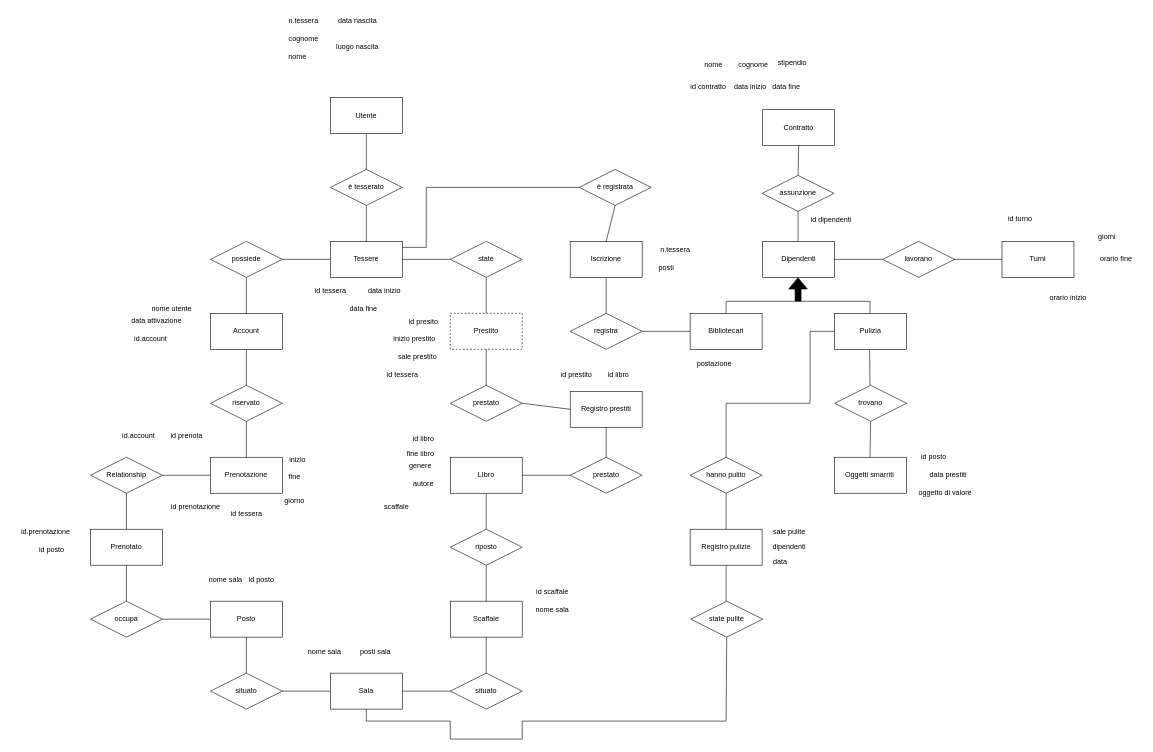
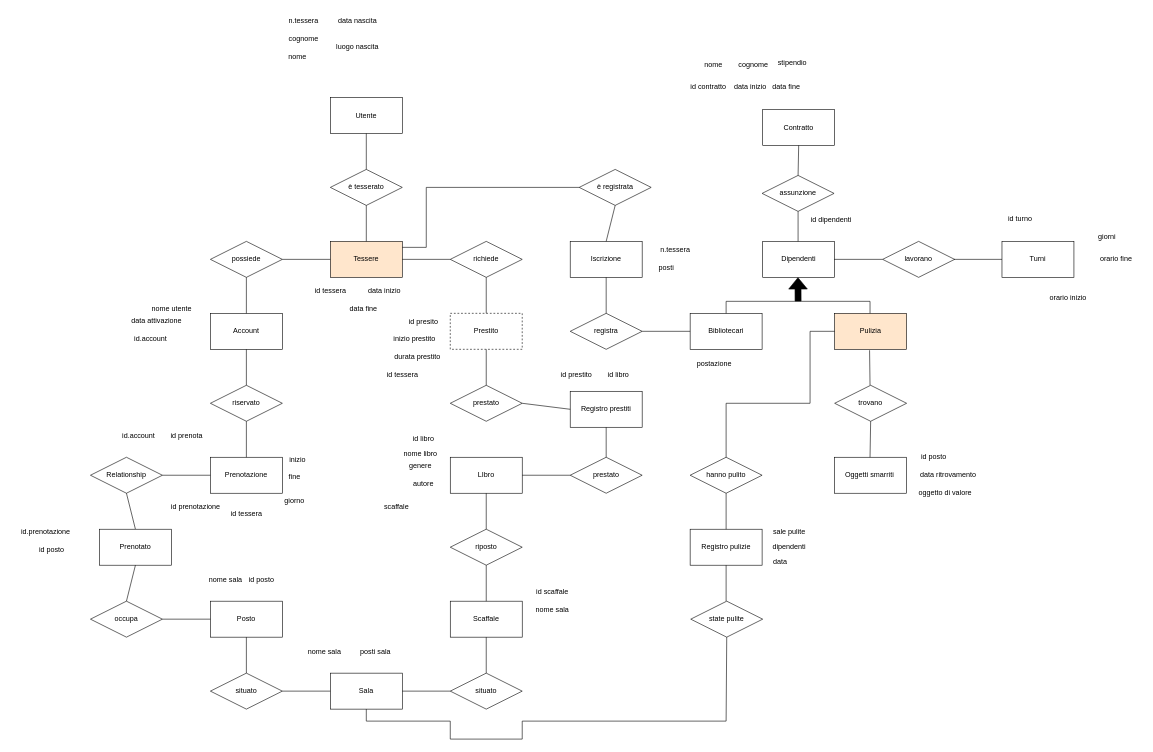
- <mxCell id="3" value="Tessere" style="rounded=0;whiteSpace=wrap;html=1;" parent="1" vertex="1"><mxGeometry x="550" y="402" width="120" height="60" as="geometry" /></mxCell>
+ <mxCell id="3" value="Tessere" style="rounded=0;whiteSpace=wrap;html=1;fillColor=#ffe6cc;" parent="1" vertex="1"><mxGeometry x="550" y="402" width="120" height="60" as="geometry" /></mxCell>
- <mxCell id="20" value="state" style="shape=rhombus;perimeter=rhombusPerimeter;whiteSpace=wrap;html=1;align=center;" parent="1" vertex="1"><mxGeometry x="750" y="402" width="120" height="60" as="geometry" /></mxCell>
+ <mxCell id="20" value="richiede" style="shape=rhombus;perimeter=rhombusPerimeter;whiteSpace=wrap;html=1;align=center;" parent="1" vertex="1"><mxGeometry x="750" y="402" width="120" height="60" as="geometry" /></mxCell>
- <mxCell id="13" value="Pulizia" style="rounded=0;whiteSpace=wrap;html=1;" parent="1" vertex="1"><mxGeometry x="1391" y="522" width="120" height="60" as="geometry" /></mxCell>
+ <mxCell id="13" value="Pulizia" style="rounded=0;whiteSpace=wrap;html=1;fillColor=#ffe6cc;" parent="1" vertex="1"><mxGeometry x="1391" y="522" width="120" height="60" as="geometry" /></mxCell>
- <mxCell id="131" value="sale prestito" style="text;html=1;align=center;verticalAlign=middle;resizable=0;points=[];autosize=1;strokeColor=none;fillColor=none;" vertex="1" parent="1"><mxGeometry x="645" y="580" width="100" height="30" as="geometry" /></mxCell>
+ <mxCell id="131" value="durata prestito" style="text;html=1;align=center;verticalAlign=middle;resizable=0;points=[];autosize=1;strokeColor=none;fillColor=none;" vertex="1" parent="1"><mxGeometry x="645" y="580" width="100" height="30" as="geometry" /></mxCell>
- <mxCell id="134" value="fine libro" style="text;html=1;align=center;verticalAlign=middle;resizable=0;points=[];autosize=1;strokeColor=none;fillColor=none;" vertex="1" parent="1"><mxGeometry x="660" y="742" width="80" height="30" as="geometry" /></mxCell>
+ <mxCell id="134" value="nome libro" style="text;html=1;align=center;verticalAlign=middle;resizable=0;points=[];autosize=1;strokeColor=none;fillColor=none;" vertex="1" parent="1"><mxGeometry x="660" y="742" width="80" height="30" as="geometry" /></mxCell>
- <mxCell id="122" value="data prestiti" style="text;html=1;align=center;verticalAlign=middle;resizable=0;points=[];autosize=1;strokeColor=none;fillColor=none;" vertex="1" parent="1"><mxGeometry x="1520" y="777" width="120" height="30" as="geometry" /></mxCell>
+ <mxCell id="122" value="data ritrovamento" style="text;html=1;align=center;verticalAlign=middle;resizable=0;points=[];autosize=1;strokeColor=none;fillColor=none;" vertex="1" parent="1"><mxGeometry x="1520" y="777" width="120" height="30" as="geometry" /></mxCell>
- <mxCell id="94" value="Prenotato" style="rounded=0;whiteSpace=wrap;html=1;" vertex="1" parent="1"><mxGeometry x="150" y="882" width="120" height="60" as="geometry" /></mxCell>
+ <mxCell id="94" value="Prenotato" style="rounded=0;whiteSpace=wrap;html=1;" vertex="1" parent="1"><mxGeometry x="165" y="882" width="120" height="60" as="geometry" /></mxCell>
